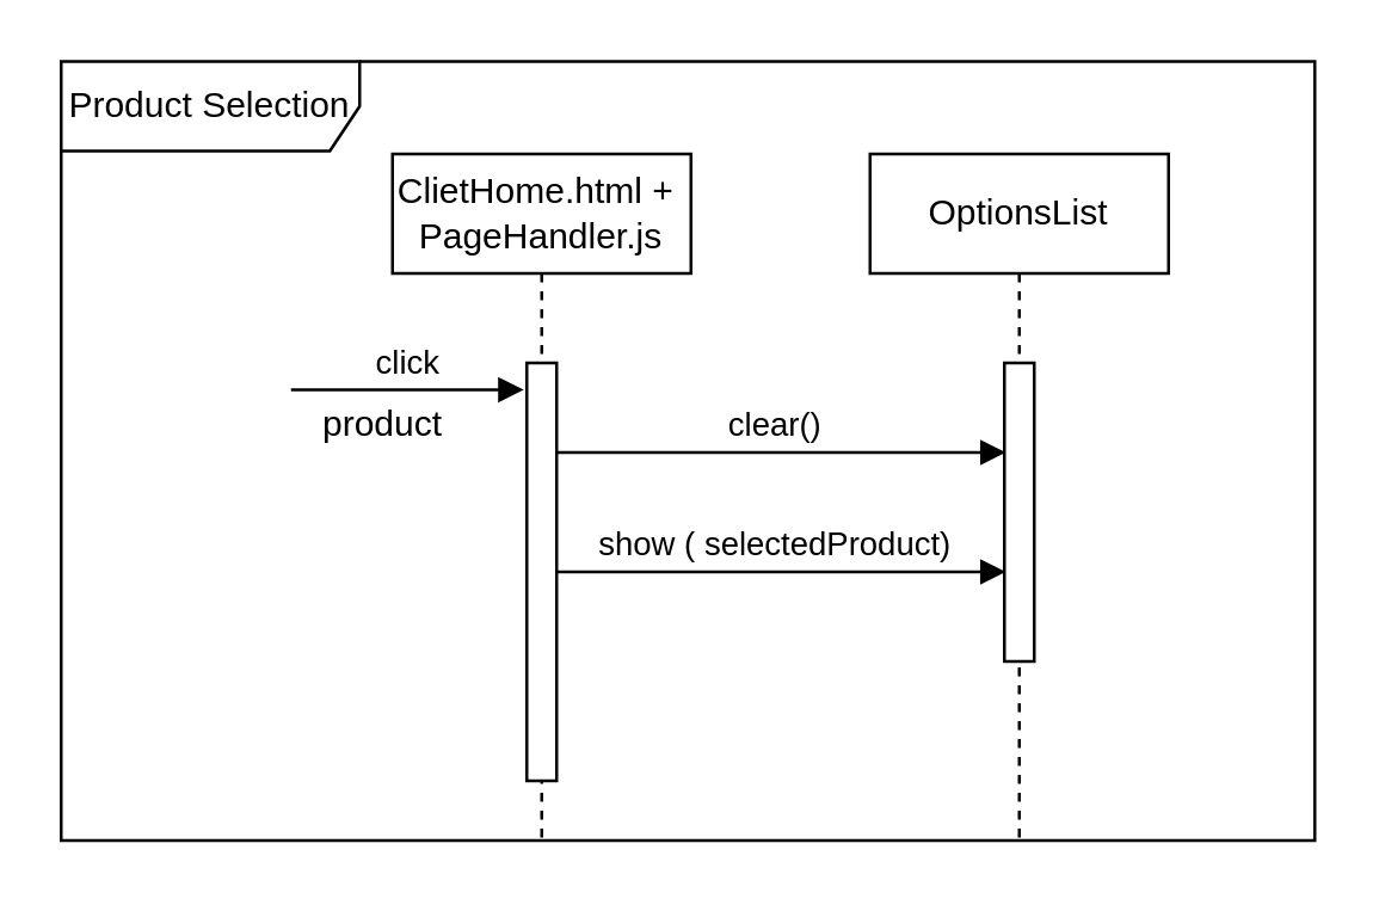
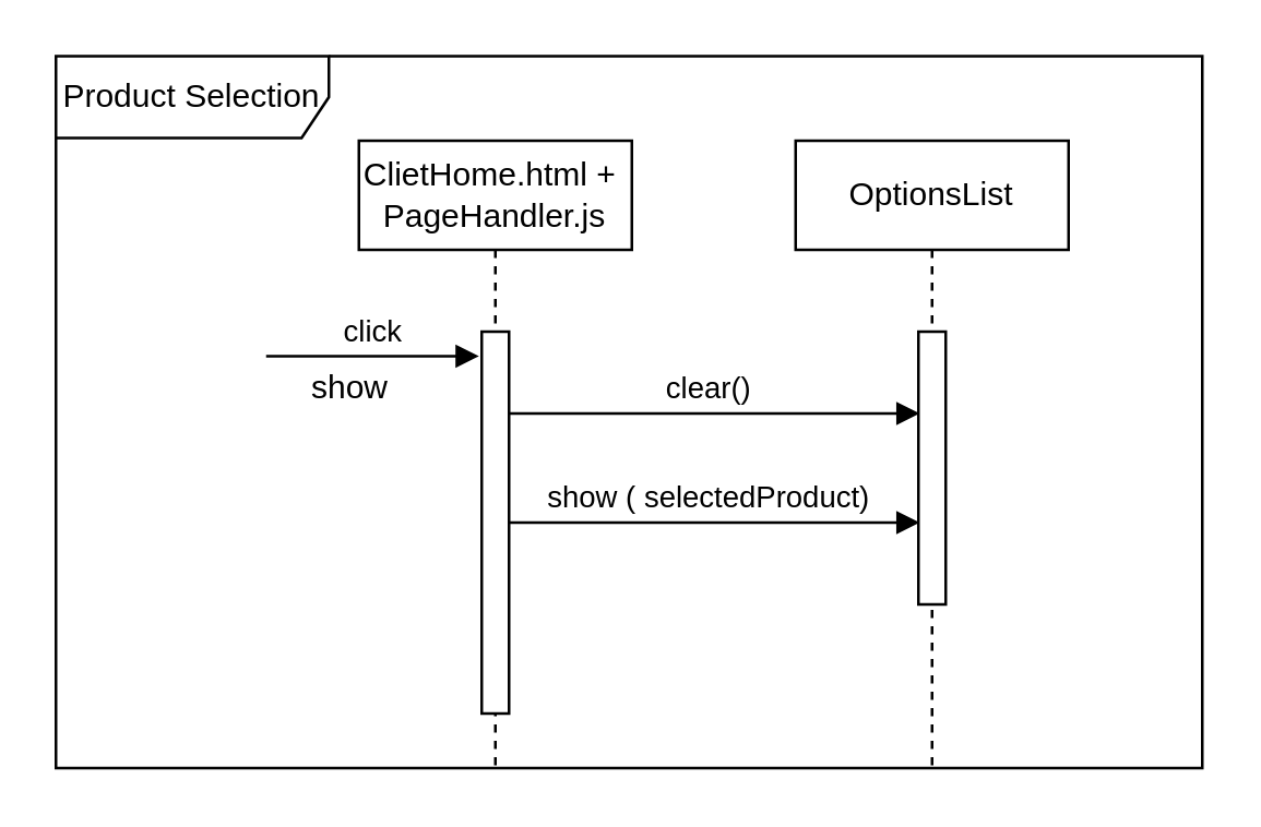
- <mxCell id="8" value="product" style="text;html=1;strokeColor=none;fillColor=none;align=center;verticalAlign=middle;whiteSpace=wrap;rounded=0;" vertex="1" parent="1"><mxGeometry x="98" y="127" width="60" height="30" as="geometry" /></mxCell>
+ <mxCell id="8" value="show" style="text;html=1;strokeColor=none;fillColor=none;align=center;verticalAlign=middle;whiteSpace=wrap;rounded=0;" vertex="1" parent="1"><mxGeometry x="98" y="127" width="60" height="30" as="geometry" /></mxCell>
